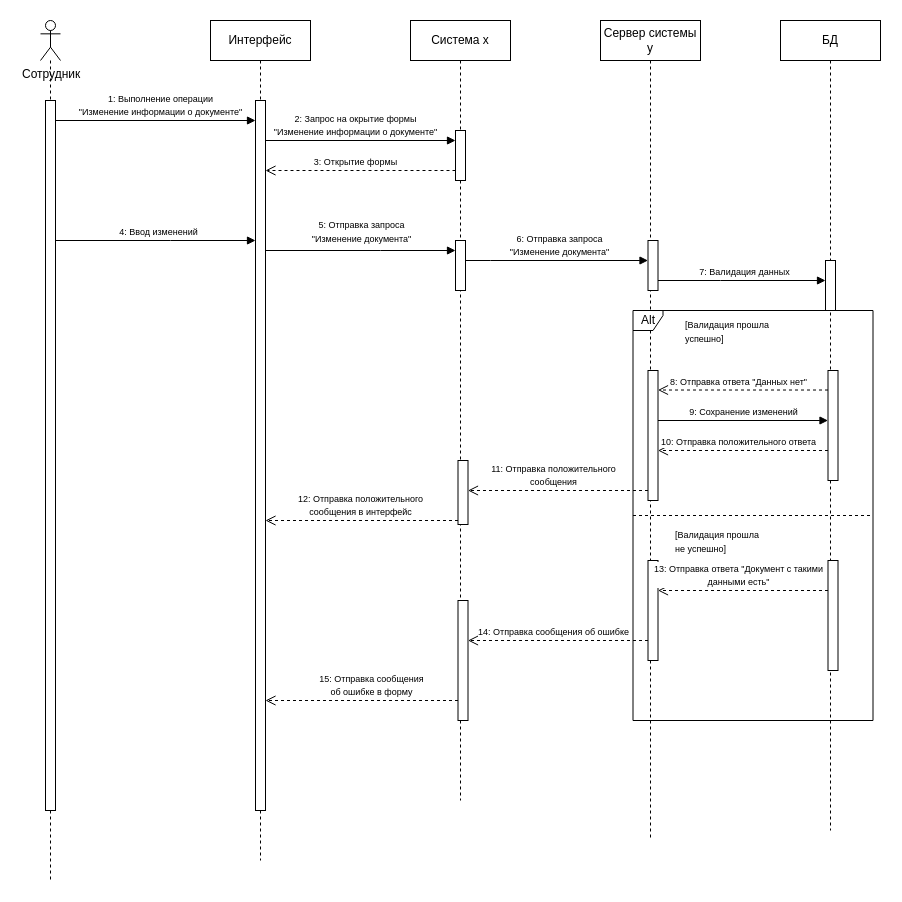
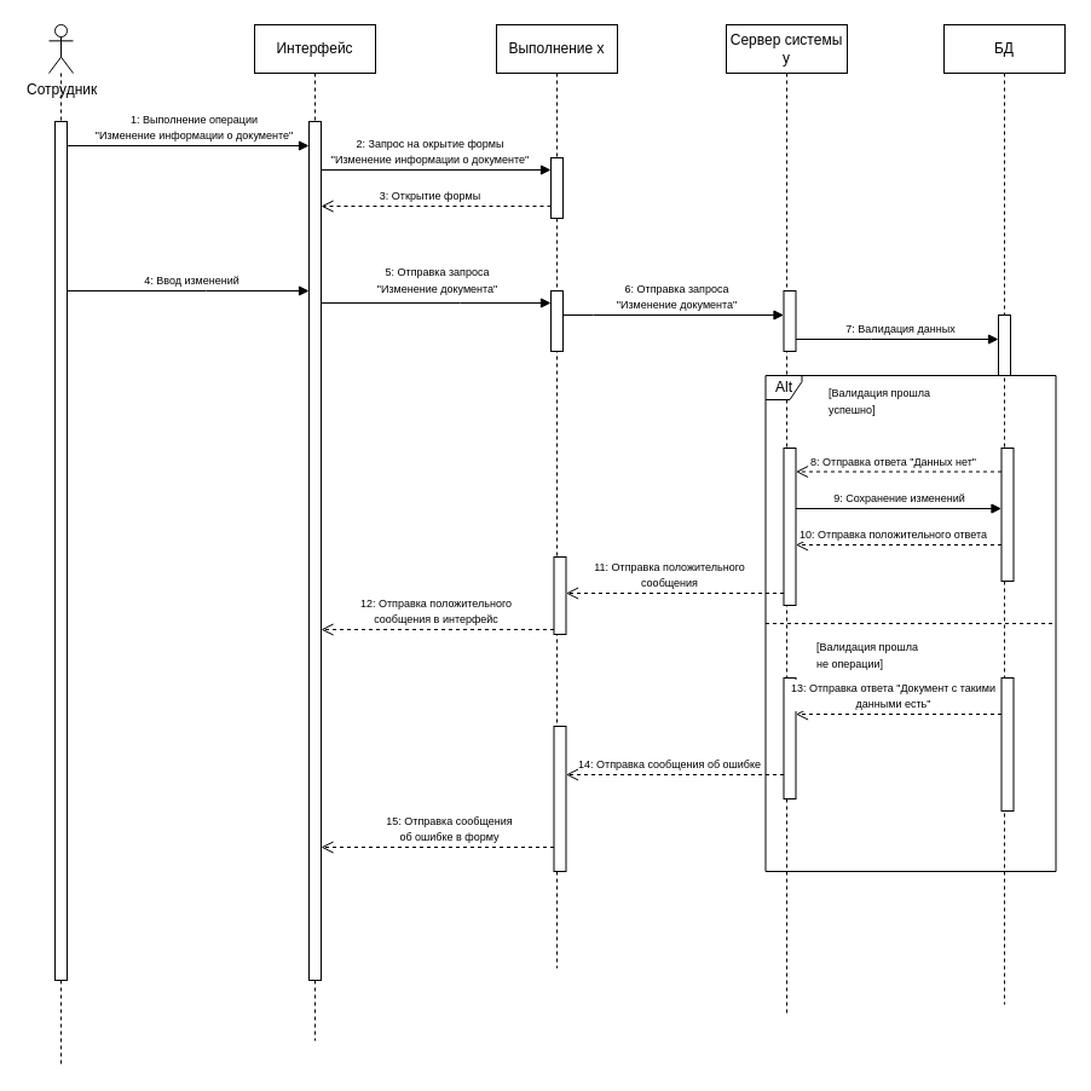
- <mxCell id="9" value="Система x" style="shape=umlLifeline;perimeter=lifelinePerimeter;whiteSpace=wrap;html=1;container=1;dropTarget=0;collapsible=0;recursiveResize=0;outlineConnect=0;portConstraint=eastwest;newEdgeStyle={&quot;edgeStyle&quot;:&quot;elbowEdgeStyle&quot;,&quot;elbow&quot;:&quot;vertical&quot;,&quot;curved&quot;:0,&quot;rounded&quot;:0};" parent="1" vertex="1"><mxGeometry x="410" y="20" width="100" height="780" as="geometry" /></mxCell>
+ <mxCell id="9" value="Выполнение x" style="shape=umlLifeline;perimeter=lifelinePerimeter;whiteSpace=wrap;html=1;container=1;dropTarget=0;collapsible=0;recursiveResize=0;outlineConnect=0;portConstraint=eastwest;newEdgeStyle={&quot;edgeStyle&quot;:&quot;elbowEdgeStyle&quot;,&quot;elbow&quot;:&quot;vertical&quot;,&quot;curved&quot;:0,&quot;rounded&quot;:0};" parent="1" vertex="1"><mxGeometry x="410" y="20" width="100" height="780" as="geometry" /></mxCell>
- <mxCell id="25" value="&lt;font style=&quot;font-size: 9px;&quot;&gt;[&lt;/font&gt;&lt;font style=&quot;font-size: 9px;&quot;&gt;Валидация прошла&lt;br&gt;не успешно&lt;/font&gt;&lt;font style=&quot;font-size: 9px;&quot;&gt;]&lt;/font&gt;" style="text;whiteSpace=wrap;html=1;" parent="22" vertex="1"><mxGeometry x="40" y="210" width="120" height="50" as="geometry" /></mxCell>
+ <mxCell id="25" value="&lt;font style=&quot;font-size: 9px;&quot;&gt;[&lt;/font&gt;&lt;font style=&quot;font-size: 9px;&quot;&gt;Валидация прошла&lt;br&gt;не операции&lt;/font&gt;&lt;font style=&quot;font-size: 9px;&quot;&gt;]&lt;/font&gt;" style="text;whiteSpace=wrap;html=1;" parent="22" vertex="1"><mxGeometry x="40" y="210" width="120" height="50" as="geometry" /></mxCell>
